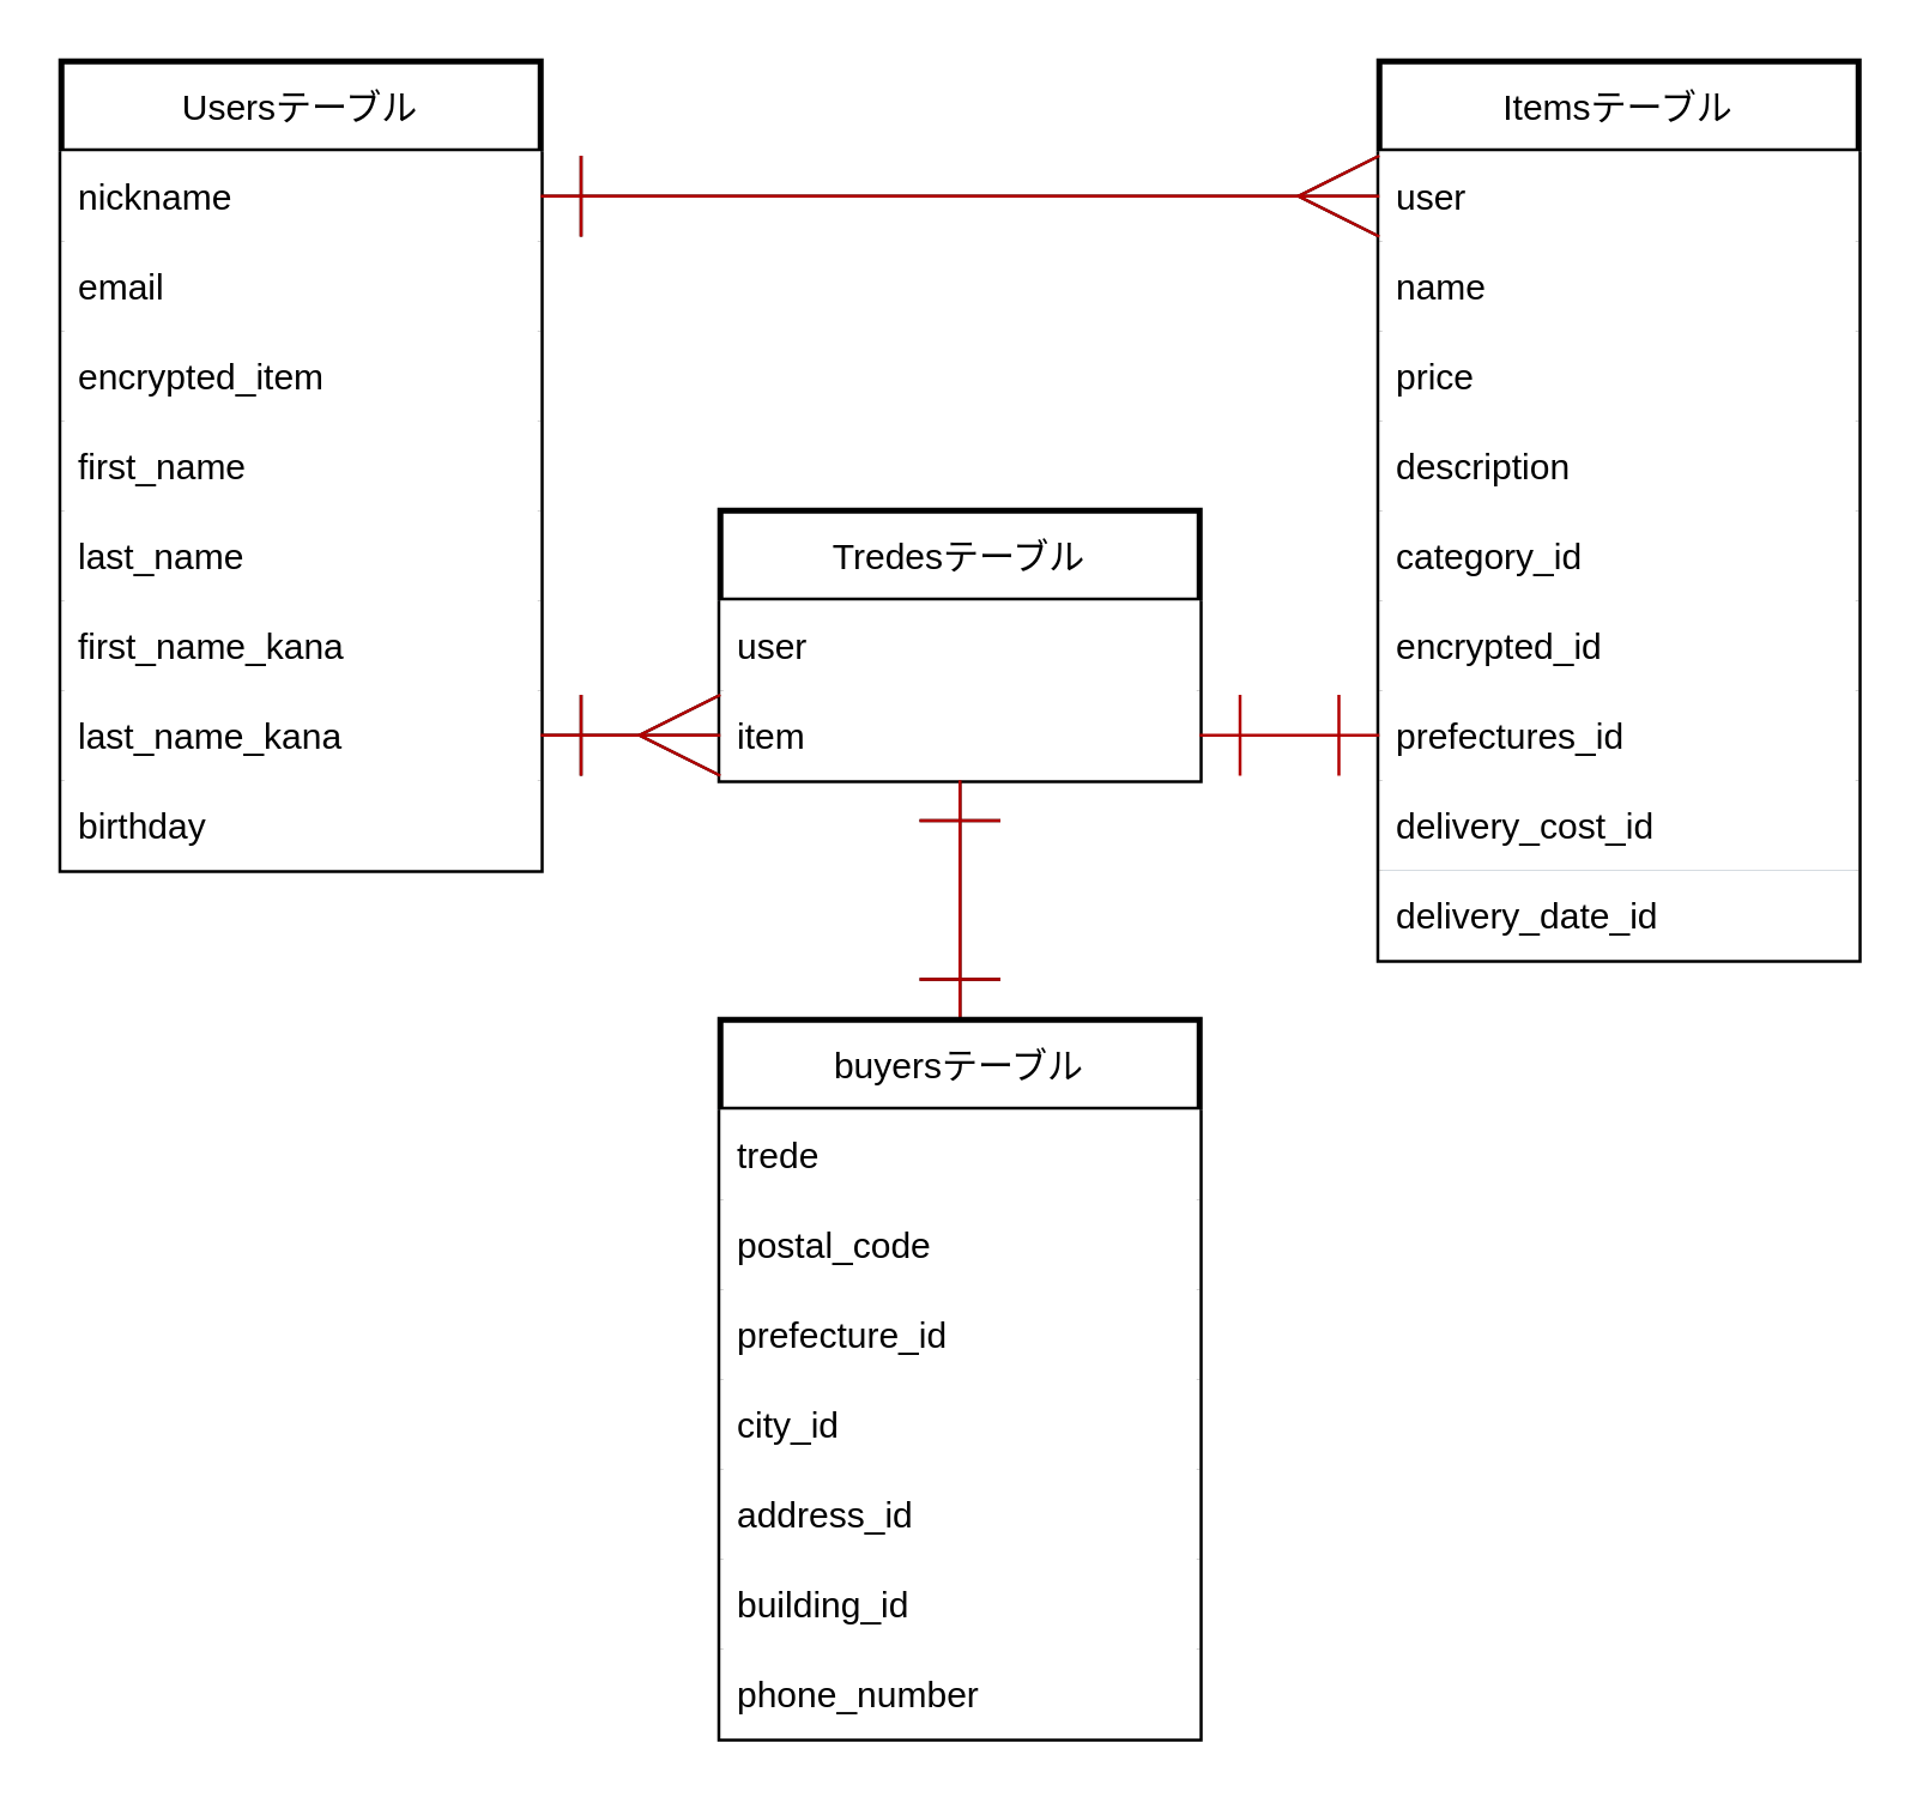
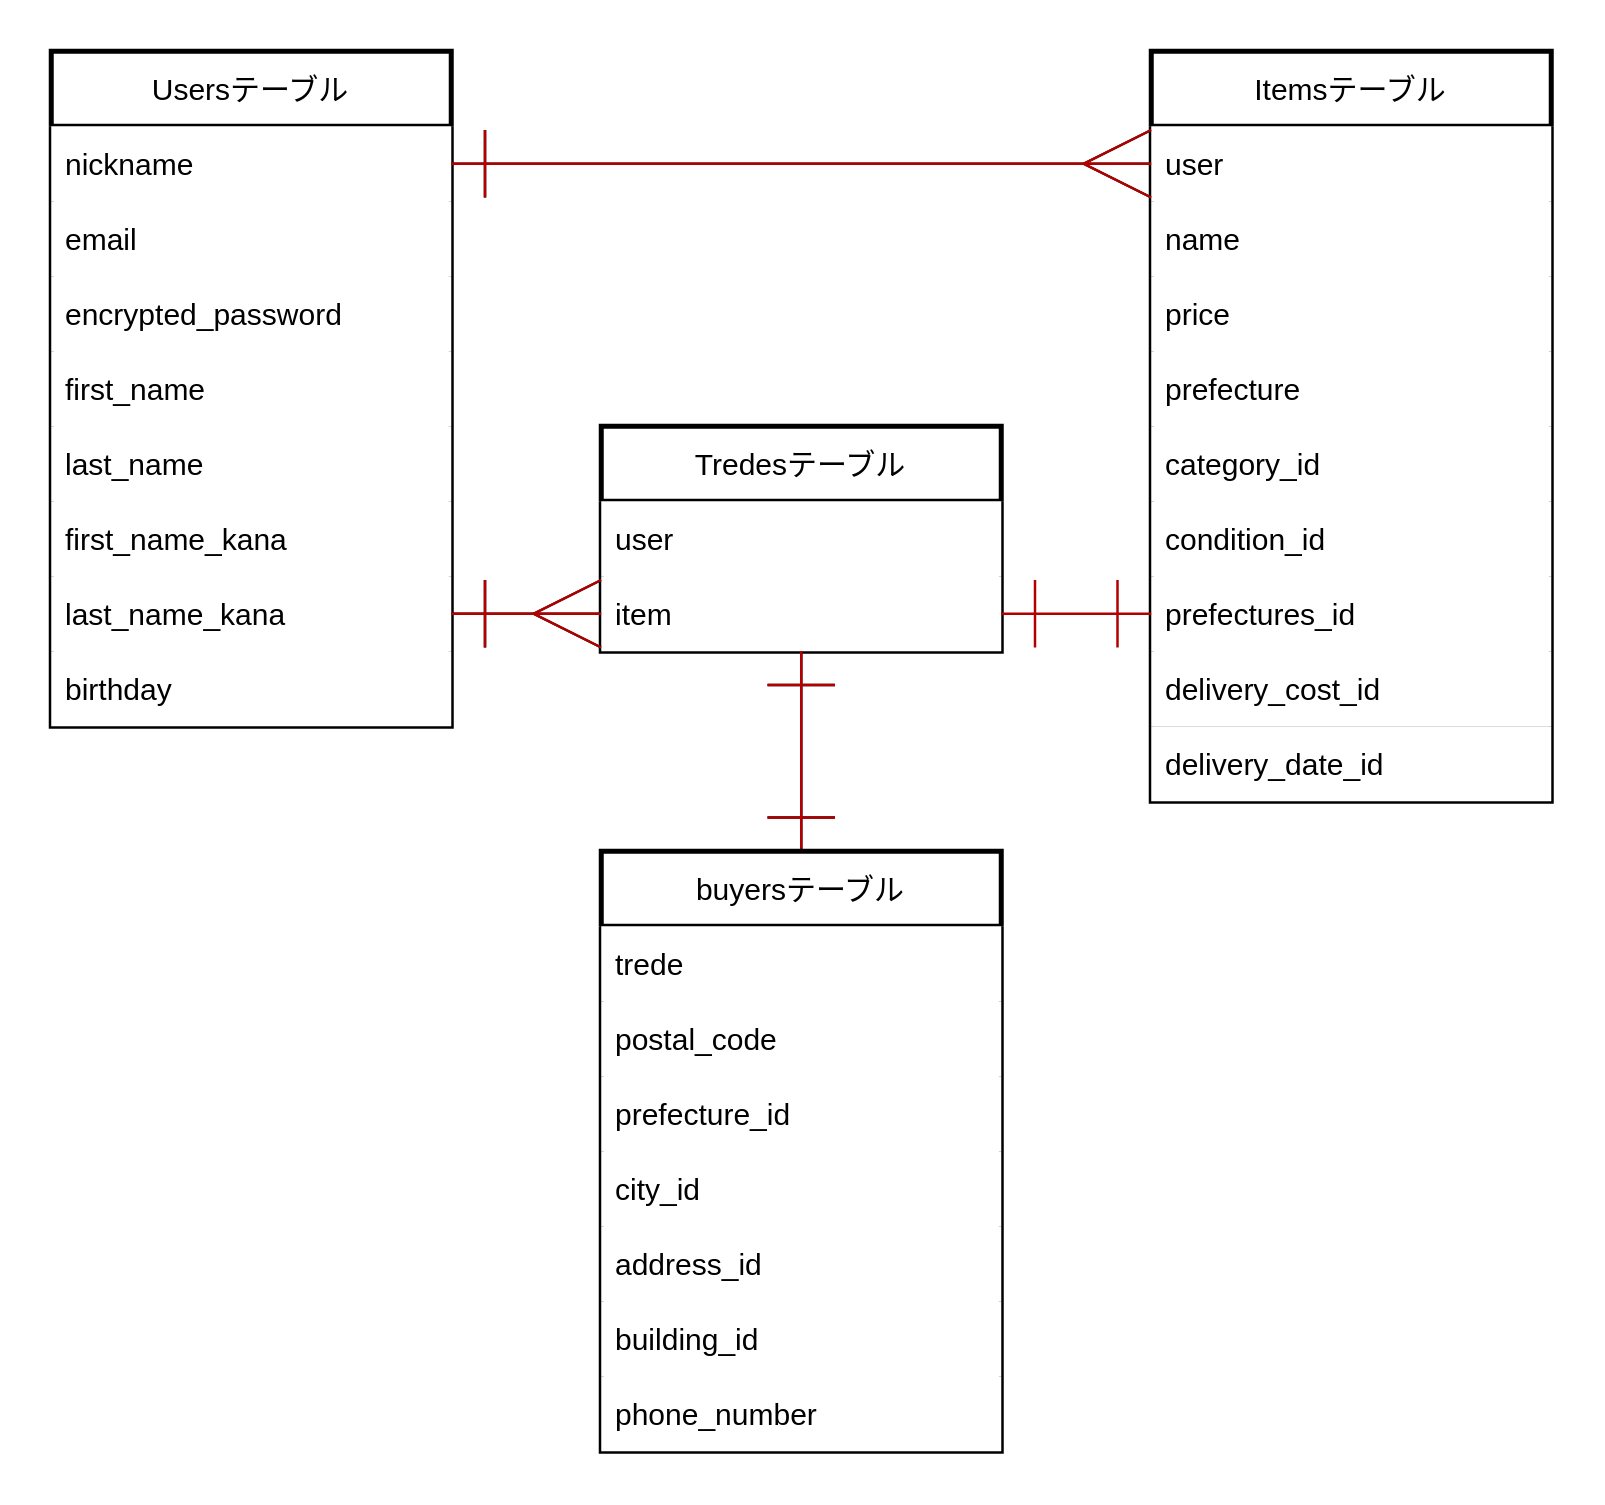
- <mxCell id="38" value="encrypted_item" style="text;strokeColor=none;fillColor=default;align=left;verticalAlign=middle;spacingLeft=4;spacingRight=4;overflow=hidden;points=[[0,0.5],[1,0.5]];portConstraint=eastwest;rotatable=0;" parent="35" vertex="1"><mxGeometry y="90" width="160" height="30" as="geometry" /></mxCell>
+ <mxCell id="38" value="encrypted_password" style="text;strokeColor=none;fillColor=default;align=left;verticalAlign=middle;spacingLeft=4;spacingRight=4;overflow=hidden;points=[[0,0.5],[1,0.5]];portConstraint=eastwest;rotatable=0;" parent="35" vertex="1"><mxGeometry y="90" width="160" height="30" as="geometry" /></mxCell>
- <mxCell id="51" value="description" style="text;strokeColor=none;fillColor=default;align=left;verticalAlign=middle;spacingLeft=4;spacingRight=4;overflow=hidden;points=[[0,0.5],[1,0.5]];portConstraint=eastwest;rotatable=0;" parent="47" vertex="1"><mxGeometry y="120" width="160" height="30" as="geometry" /></mxCell>
+ <mxCell id="51" value="prefecture" style="text;strokeColor=none;fillColor=default;align=left;verticalAlign=middle;spacingLeft=4;spacingRight=4;overflow=hidden;points=[[0,0.5],[1,0.5]];portConstraint=eastwest;rotatable=0;" parent="47" vertex="1"><mxGeometry y="120" width="160" height="30" as="geometry" /></mxCell>
- <mxCell id="53" value="encrypted_id" style="text;strokeColor=none;fillColor=default;align=left;verticalAlign=middle;spacingLeft=4;spacingRight=4;overflow=hidden;points=[[0,0.5],[1,0.5]];portConstraint=eastwest;rotatable=0;" vertex="1" parent="47"><mxGeometry y="180" width="160" height="30" as="geometry" /></mxCell>
+ <mxCell id="53" value="condition_id" style="text;strokeColor=none;fillColor=default;align=left;verticalAlign=middle;spacingLeft=4;spacingRight=4;overflow=hidden;points=[[0,0.5],[1,0.5]];portConstraint=eastwest;rotatable=0;" vertex="1" parent="47"><mxGeometry y="180" width="160" height="30" as="geometry" /></mxCell>
